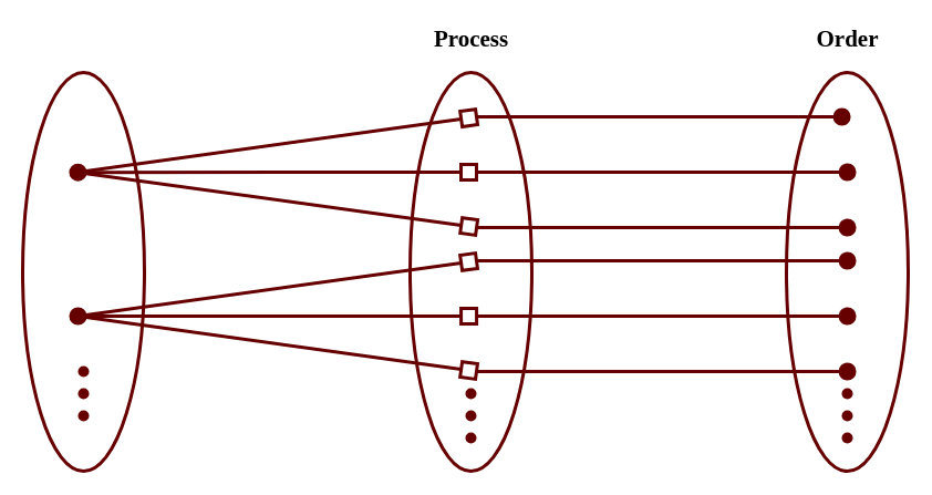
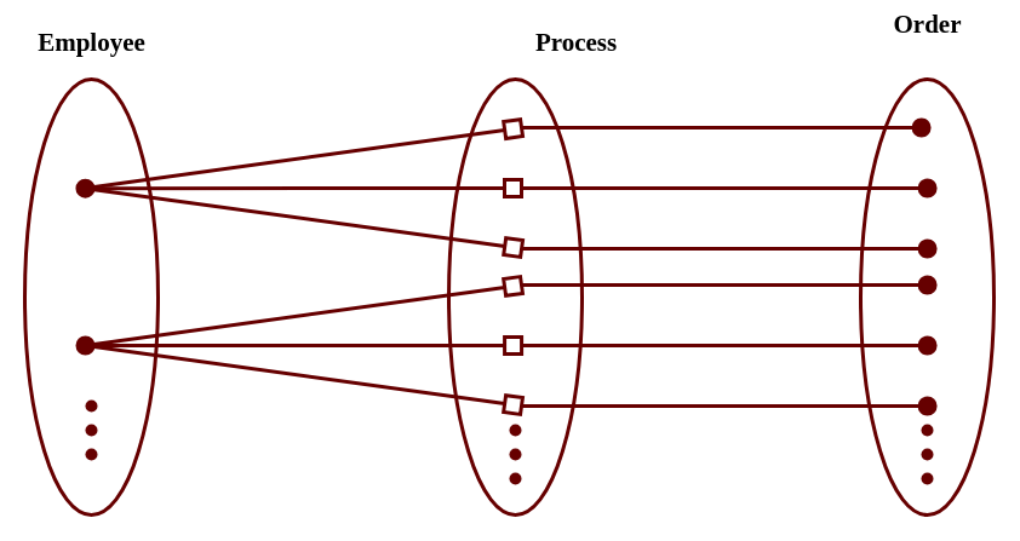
+ <mxCell id="27" value="&lt;font style=&quot;font-size: 21px;&quot; face=&quot;Times New Roman&quot;&gt;&lt;b&gt;Employee&lt;/b&gt;&lt;/font&gt;" style="text;html=1;align=center;verticalAlign=middle;resizable=0;points=[];autosize=1;strokeColor=#FFFFFF;fillColor=none;fontSize=18;strokeWidth=4;" parent="1" vertex="1"><mxGeometry x="25" y="20" width="100" height="30" as="geometry" /></mxCell>
- <mxCell id="28" value="&lt;font style=&quot;font-size: 21px;&quot; face=&quot;Times New Roman&quot;&gt;&lt;b&gt;Process&lt;/b&gt;&lt;/font&gt;" style="text;html=1;align=center;verticalAlign=middle;resizable=0;points=[];autosize=1;strokeColor=#FFFFFF;fillColor=none;fontSize=18;strokeWidth=4;" parent="1" vertex="1"><mxGeometry x="385" y="20" width="80" height="30" as="geometry" /></mxCell>
+ <mxCell id="28" value="&lt;font style=&quot;font-size: 21px;&quot; face=&quot;Times New Roman&quot;&gt;&lt;b&gt;Process&lt;/b&gt;&lt;/font&gt;" style="text;html=1;align=center;verticalAlign=middle;resizable=0;points=[];autosize=1;strokeColor=#FFFFFF;fillColor=none;fontSize=18;strokeWidth=4;" parent="1" vertex="1"><mxGeometry x="435" y="20" width="80" height="30" as="geometry" /></mxCell>
- <mxCell id="29" value="&lt;font size=&quot;1&quot; face=&quot;Times New Roman&quot;&gt;&lt;b style=&quot;font-size: 21px;&quot;&gt;Order&lt;/b&gt;&lt;/font&gt;" style="text;html=1;align=center;verticalAlign=middle;resizable=0;points=[];autosize=1;strokeColor=#FFFFFF;fillColor=none;fontSize=18;strokeWidth=4;" parent="1" vertex="1"><mxGeometry x="730" y="20" width="70" height="30" as="geometry" /></mxCell>
+ <mxCell id="29" value="&lt;font size=&quot;1&quot; face=&quot;Times New Roman&quot;&gt;&lt;b style=&quot;font-size: 21px;&quot;&gt;Order&lt;/b&gt;&lt;/font&gt;" style="text;html=1;align=center;verticalAlign=middle;resizable=0;points=[];autosize=1;strokeColor=#FFFFFF;fillColor=none;fontSize=18;strokeWidth=4;" parent="1" vertex="1"><mxGeometry x="730" y="5" width="70" height="30" as="geometry" /></mxCell>
